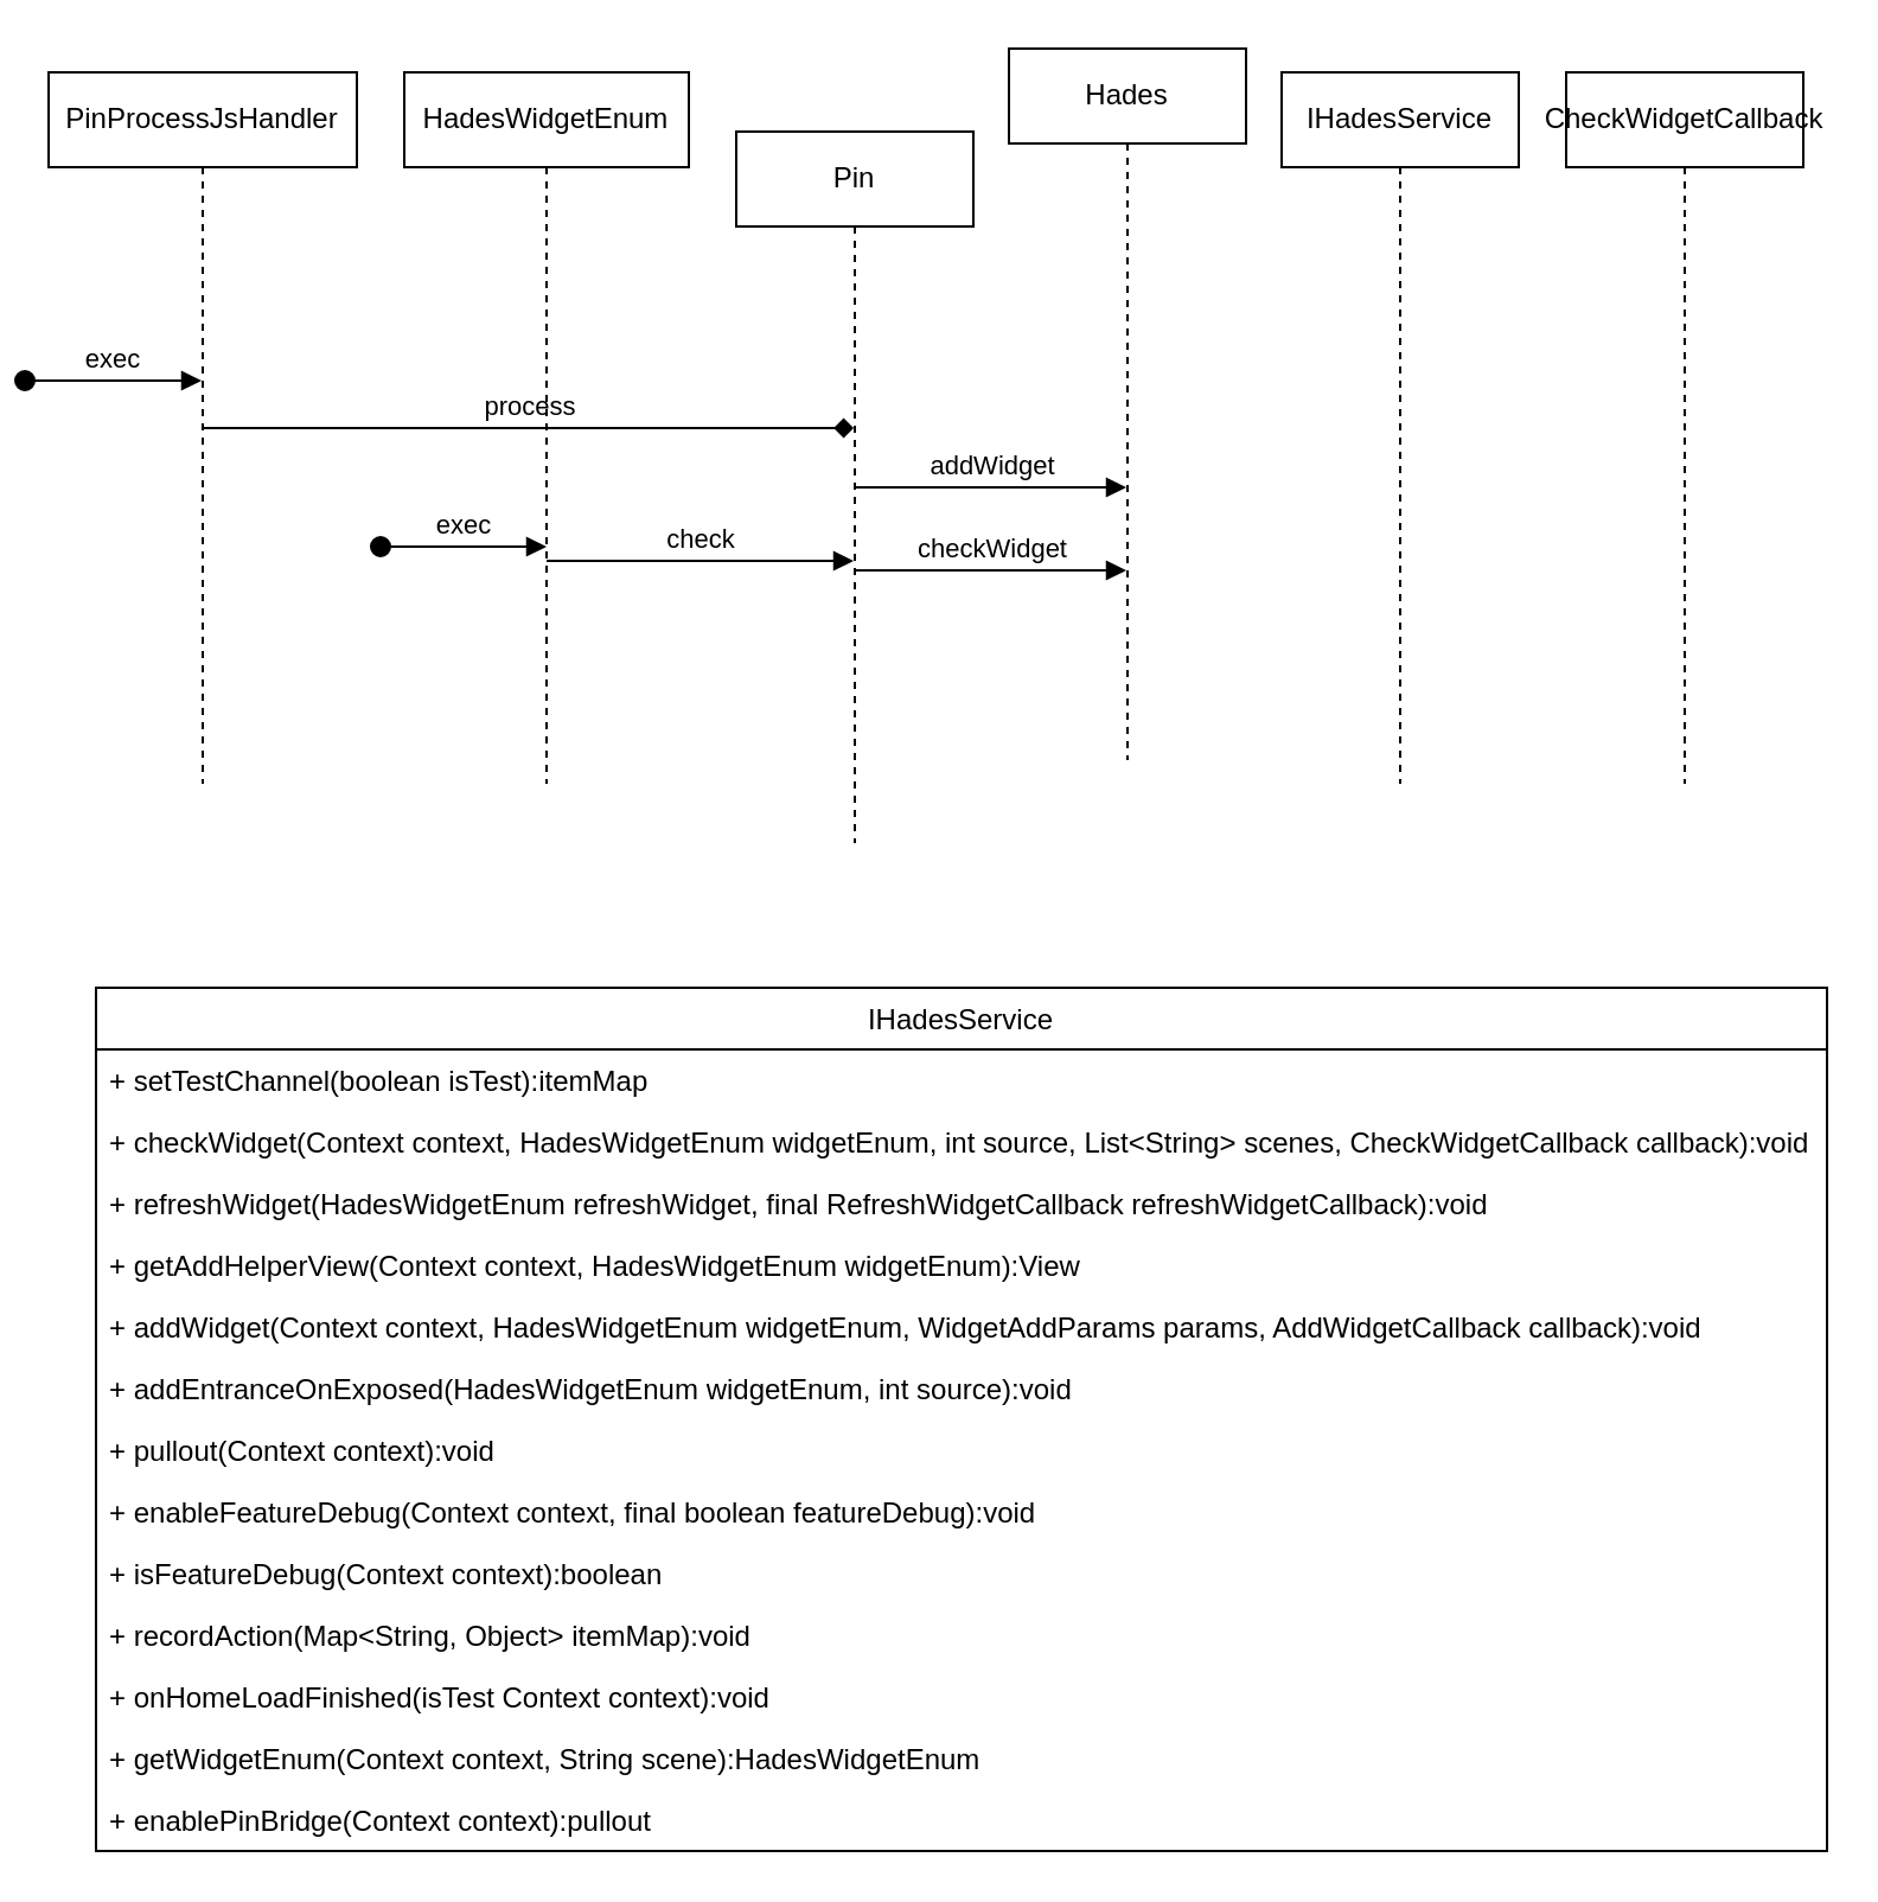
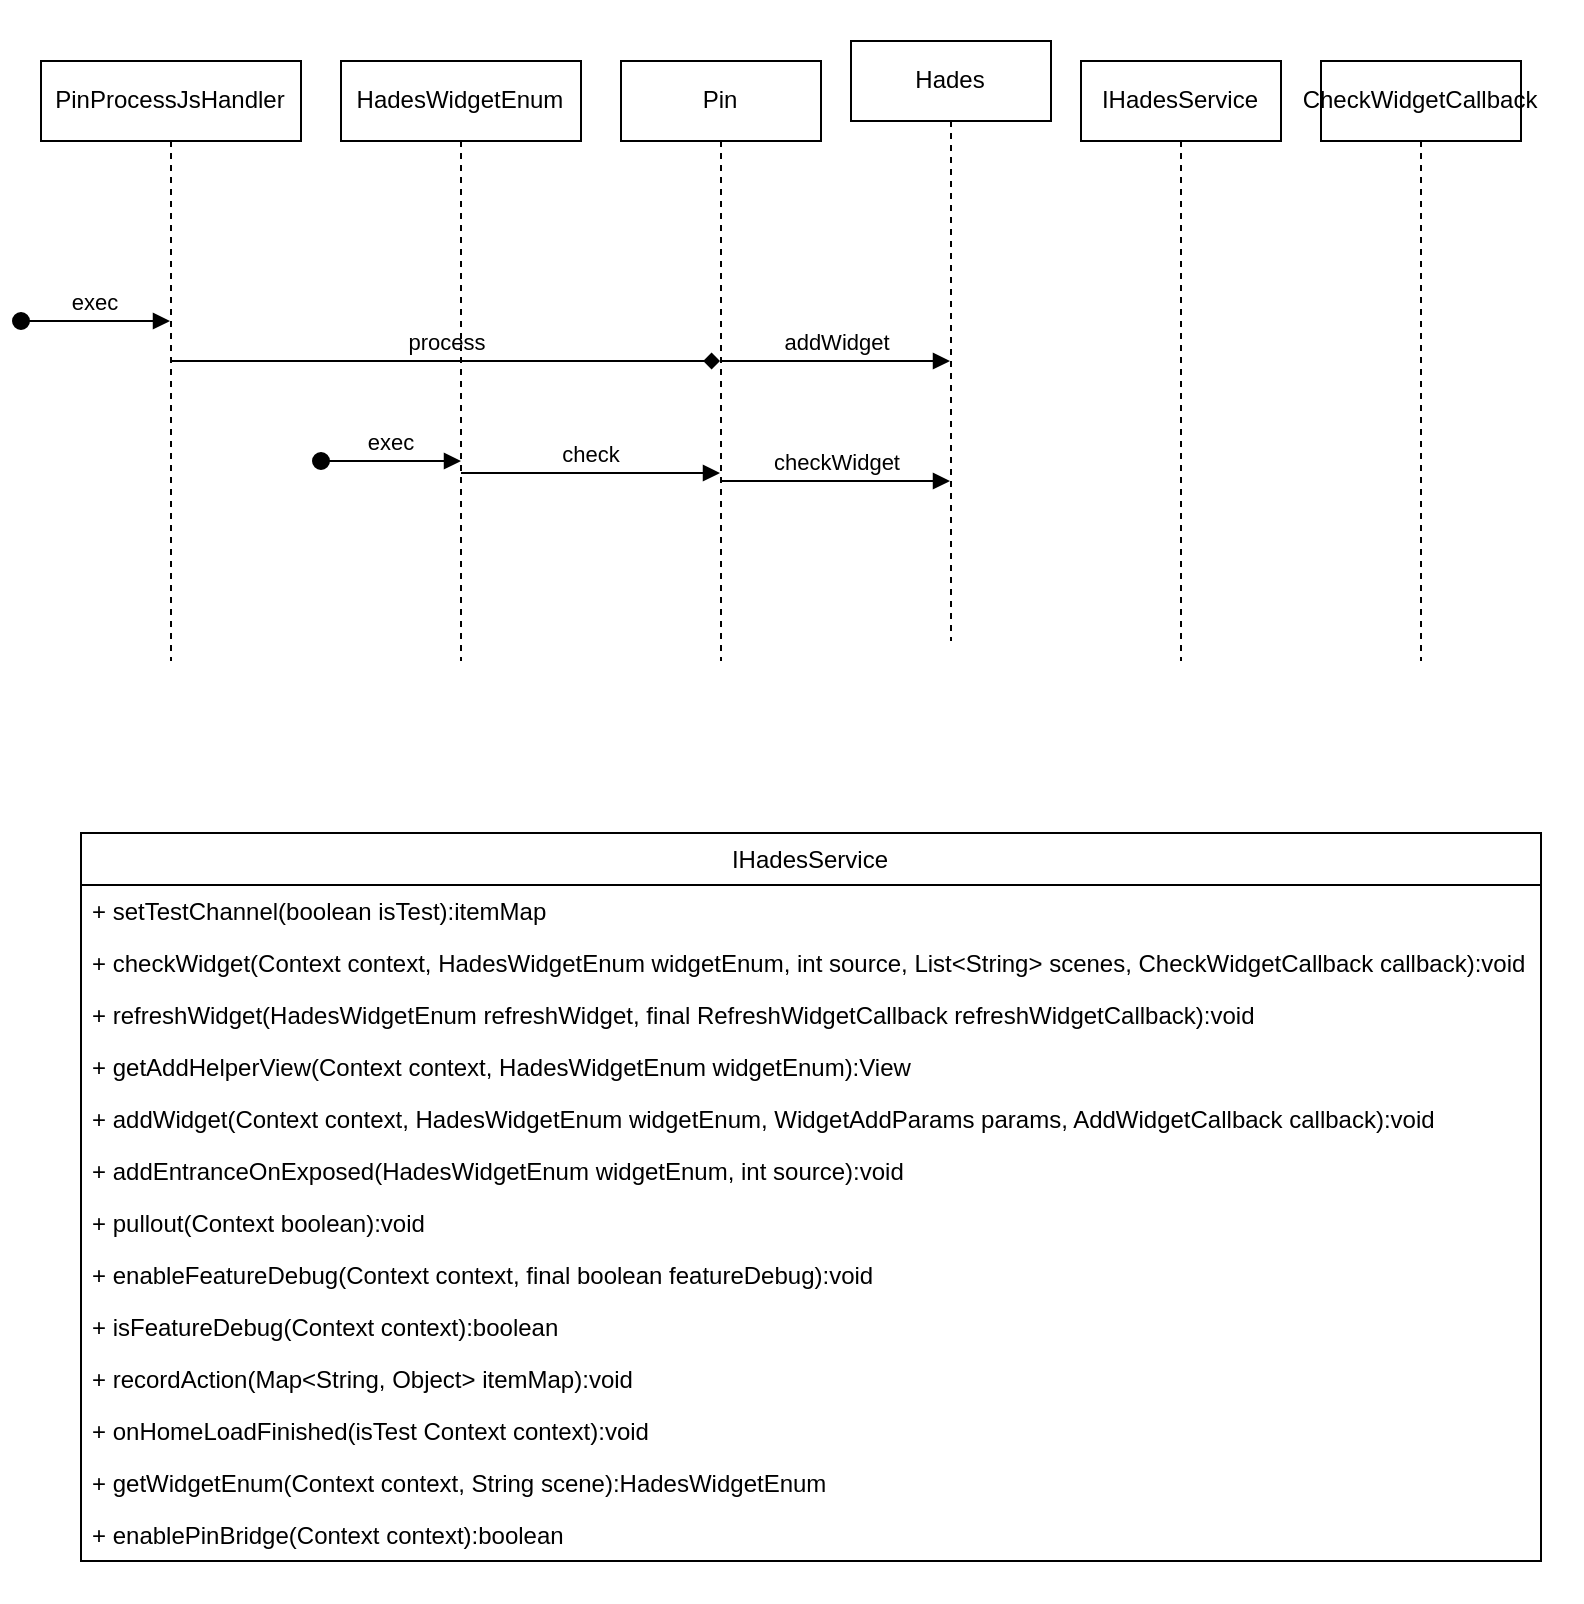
- <mxCell id="4" value="Pin" style="shape=umlLifeline;perimeter=lifelinePerimeter;whiteSpace=wrap;html=1;container=1;collapsible=0;recursiveResize=0;outlineConnect=0;" vertex="1" parent="1"><mxGeometry x="310" y="55" width="100" height="300" as="geometry" /></mxCell>
+ <mxCell id="4" value="Pin" style="shape=umlLifeline;perimeter=lifelinePerimeter;whiteSpace=wrap;html=1;container=1;collapsible=0;recursiveResize=0;outlineConnect=0;" vertex="1" parent="1"><mxGeometry x="310" y="30" width="100" height="300" as="geometry" /></mxCell>
- <mxCell id="21" value="+ pullout(Context context):void" style="text;strokeColor=none;fillColor=none;align=left;verticalAlign=top;spacingLeft=4;spacingRight=4;overflow=hidden;rotatable=0;points=[[0,0.5],[1,0.5]];portConstraint=eastwest;" vertex="1" parent="14"><mxGeometry y="182" width="730" height="26" as="geometry" /></mxCell>
+ <mxCell id="21" value="+ pullout(Context boolean):void" style="text;strokeColor=none;fillColor=none;align=left;verticalAlign=top;spacingLeft=4;spacingRight=4;overflow=hidden;rotatable=0;points=[[0,0.5],[1,0.5]];portConstraint=eastwest;" vertex="1" parent="14"><mxGeometry y="182" width="730" height="26" as="geometry" /></mxCell>
- <mxCell id="27" value="+ enablePinBridge(Context context):pullout" style="text;strokeColor=none;fillColor=none;align=left;verticalAlign=top;spacingLeft=4;spacingRight=4;overflow=hidden;rotatable=0;points=[[0,0.5],[1,0.5]];portConstraint=eastwest;" vertex="1" parent="14"><mxGeometry y="338" width="730" height="26" as="geometry" /></mxCell>
+ <mxCell id="27" value="+ enablePinBridge(Context context):boolean" style="text;strokeColor=none;fillColor=none;align=left;verticalAlign=top;spacingLeft=4;spacingRight=4;overflow=hidden;rotatable=0;points=[[0,0.5],[1,0.5]];portConstraint=eastwest;" vertex="1" parent="14"><mxGeometry y="338" width="730" height="26" as="geometry" /></mxCell>
